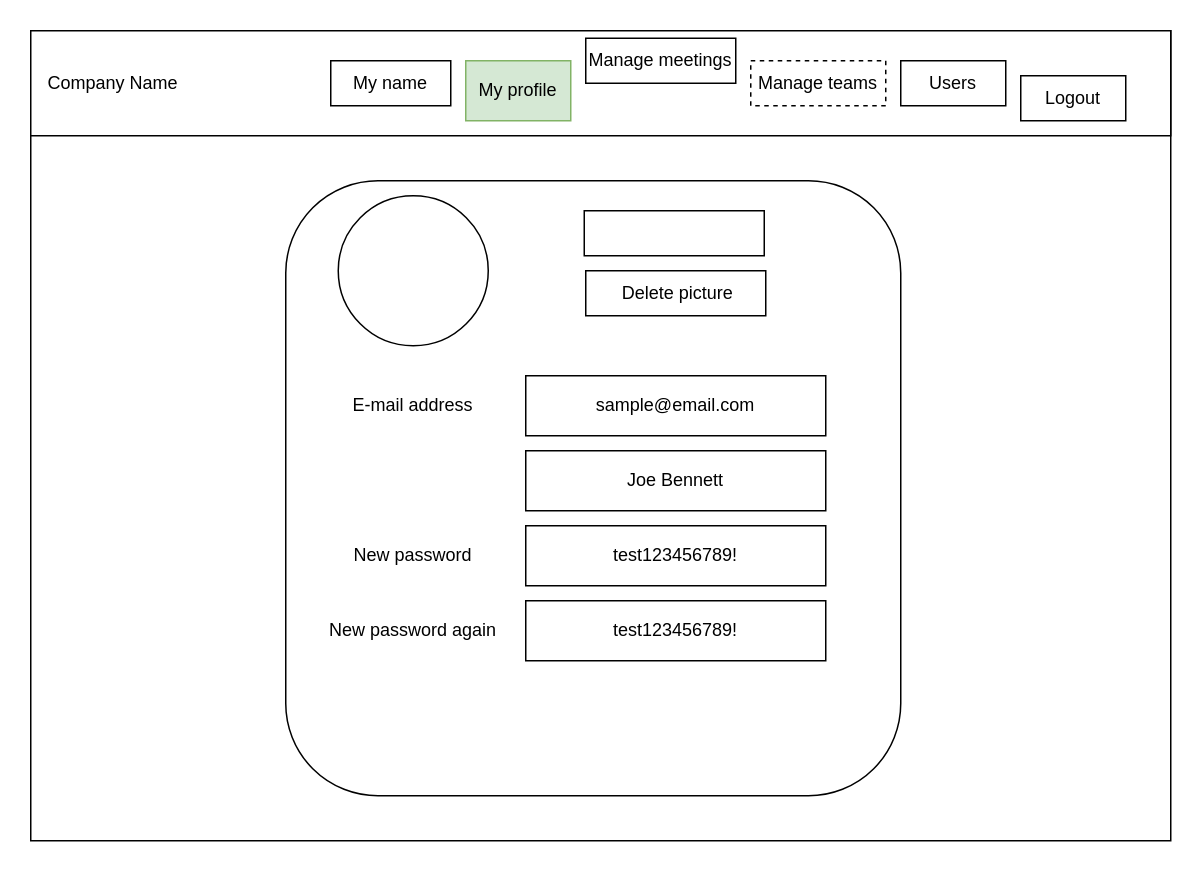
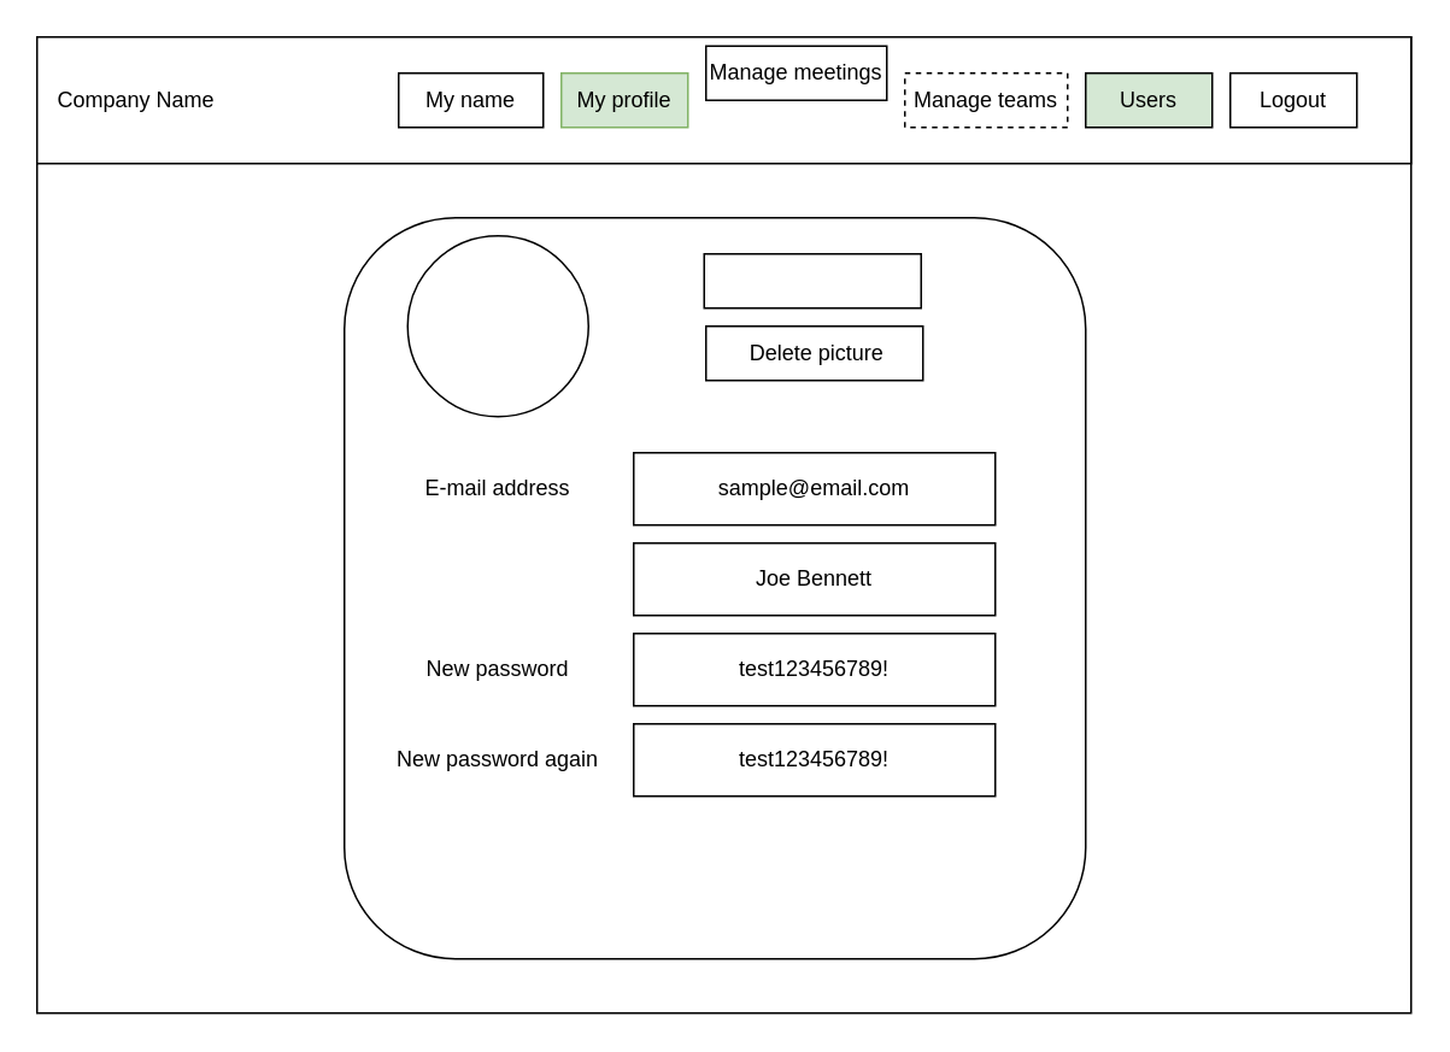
- <mxCell id="6" value="Users" style="rounded=0;whiteSpace=wrap;html=1;" vertex="1" parent="1"><mxGeometry x="600" y="40" width="70" height="30" as="geometry" /></mxCell>
+ <mxCell id="6" value="Users" style="rounded=0;whiteSpace=wrap;html=1;fillColor=#d5e8d4;" vertex="1" parent="1"><mxGeometry x="600" y="40" width="70" height="30" as="geometry" /></mxCell>
- <mxCell id="9" value="My profile" style="rounded=0;whiteSpace=wrap;html=1;fillColor=#d5e8d4;strokeColor=#82b366;" vertex="1" parent="1"><mxGeometry x="310" y="40" width="70" height="40" as="geometry" /></mxCell>
+ <mxCell id="9" value="My profile" style="rounded=0;whiteSpace=wrap;html=1;fillColor=#d5e8d4;strokeColor=#82b366;" vertex="1" parent="1"><mxGeometry x="310" y="40" width="70" height="30" as="geometry" /></mxCell>
- <mxCell id="5" value="Logout" style="rounded=0;whiteSpace=wrap;html=1;" vertex="1" parent="1"><mxGeometry x="680" y="50" width="70" height="30" as="geometry" /></mxCell>
+ <mxCell id="5" value="Logout" style="rounded=0;whiteSpace=wrap;html=1;" vertex="1" parent="1"><mxGeometry x="680" y="40" width="70" height="30" as="geometry" /></mxCell>
